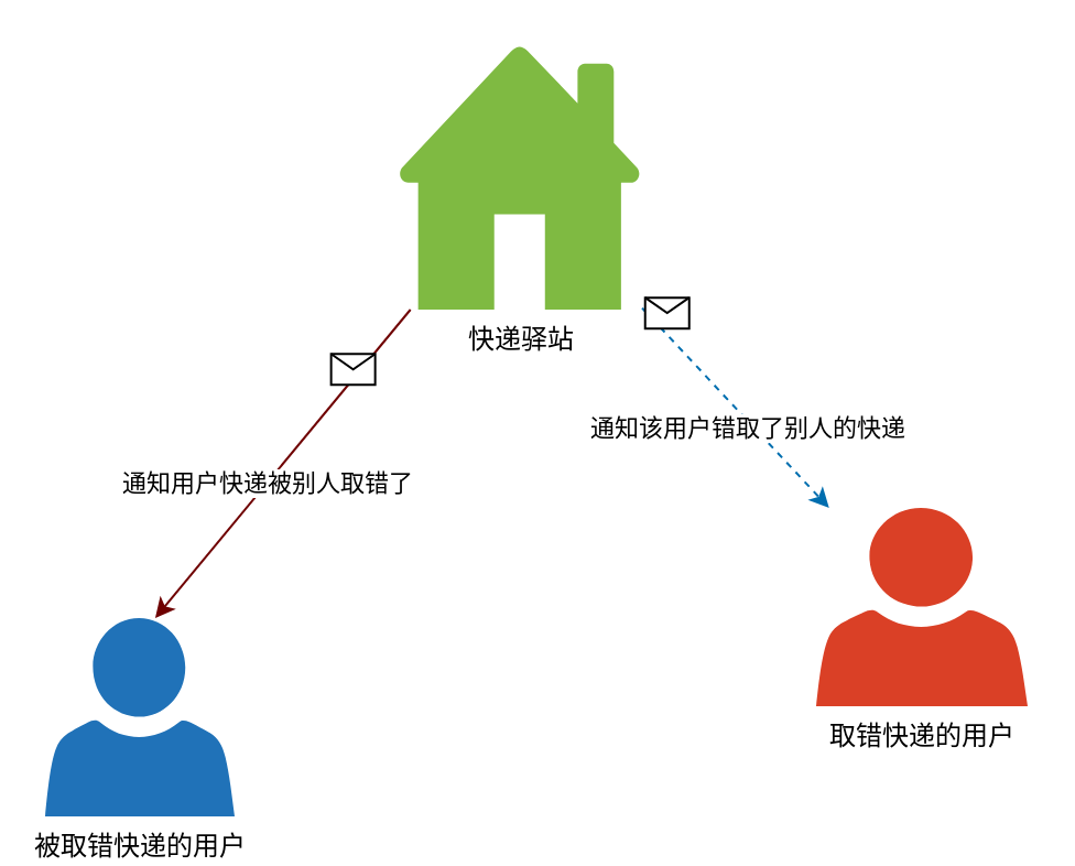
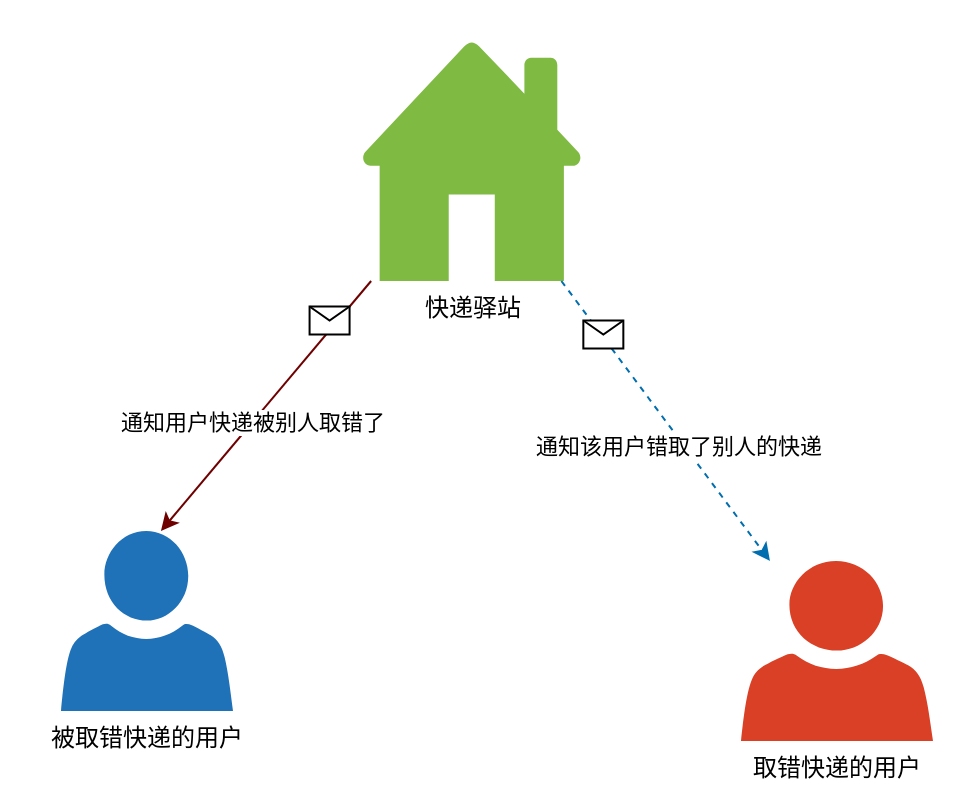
- <mxCell id="3" value="&lt;font color=&quot;#000000&quot;&gt;取错快递的用户&lt;/font&gt;" style="sketch=0;pointerEvents=1;shadow=0;dashed=0;html=1;strokeColor=none;labelPosition=center;verticalLabelPosition=bottom;verticalAlign=top;outlineConnect=0;align=center;shape=mxgraph.office.users.user;fillColor=#DA4026;" vertex="1" parent="1"><mxGeometry x="370" y="230" width="96" height="90" as="geometry" /></mxCell>
+ <mxCell id="3" value="&lt;font color=&quot;#000000&quot;&gt;取错快递的用户&lt;/font&gt;" style="sketch=0;pointerEvents=1;shadow=0;dashed=0;html=1;strokeColor=none;labelPosition=center;verticalLabelPosition=bottom;verticalAlign=top;outlineConnect=0;align=center;shape=mxgraph.office.users.user;fillColor=#DA4026;" vertex="1" parent="1"><mxGeometry x="370" y="280" width="96" height="90" as="geometry" /></mxCell>
- <mxCell id="4" value="&lt;font color=&quot;#000000&quot;&gt;被取错快递的用户&lt;/font&gt;" style="sketch=0;pointerEvents=1;shadow=0;dashed=0;html=1;strokeColor=none;labelPosition=center;verticalLabelPosition=bottom;verticalAlign=top;outlineConnect=0;align=center;shape=mxgraph.office.users.user;fillColor=#2072B8;" vertex="1" parent="1"><mxGeometry x="20" y="280" width="86" height="90" as="geometry" /></mxCell>
+ <mxCell id="4" value="&lt;font color=&quot;#000000&quot;&gt;被取错快递的用户&lt;/font&gt;" style="sketch=0;pointerEvents=1;shadow=0;dashed=0;html=1;strokeColor=none;labelPosition=center;verticalLabelPosition=bottom;verticalAlign=top;outlineConnect=0;align=center;shape=mxgraph.office.users.user;fillColor=#2072B8;" vertex="1" parent="1"><mxGeometry x="30" y="265" width="86" height="90" as="geometry" /></mxCell>
